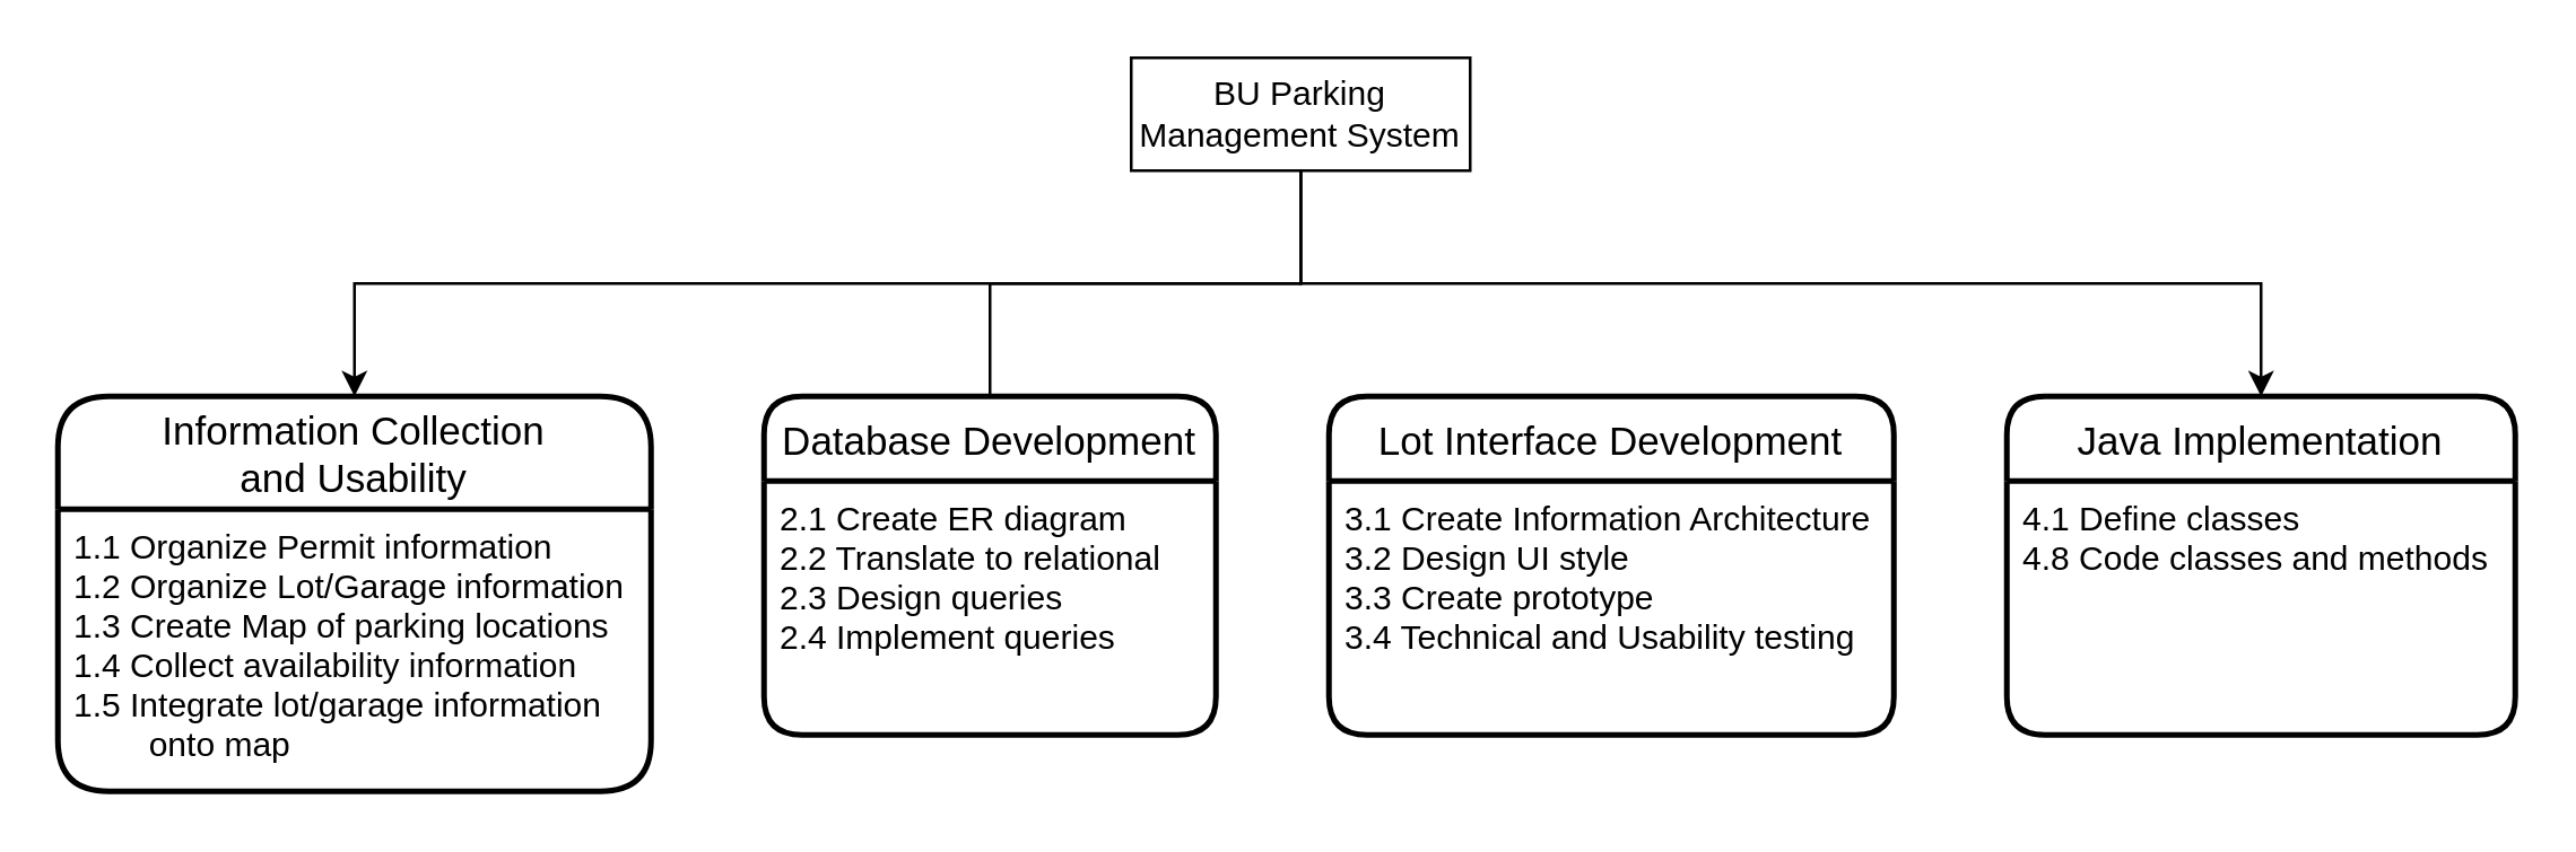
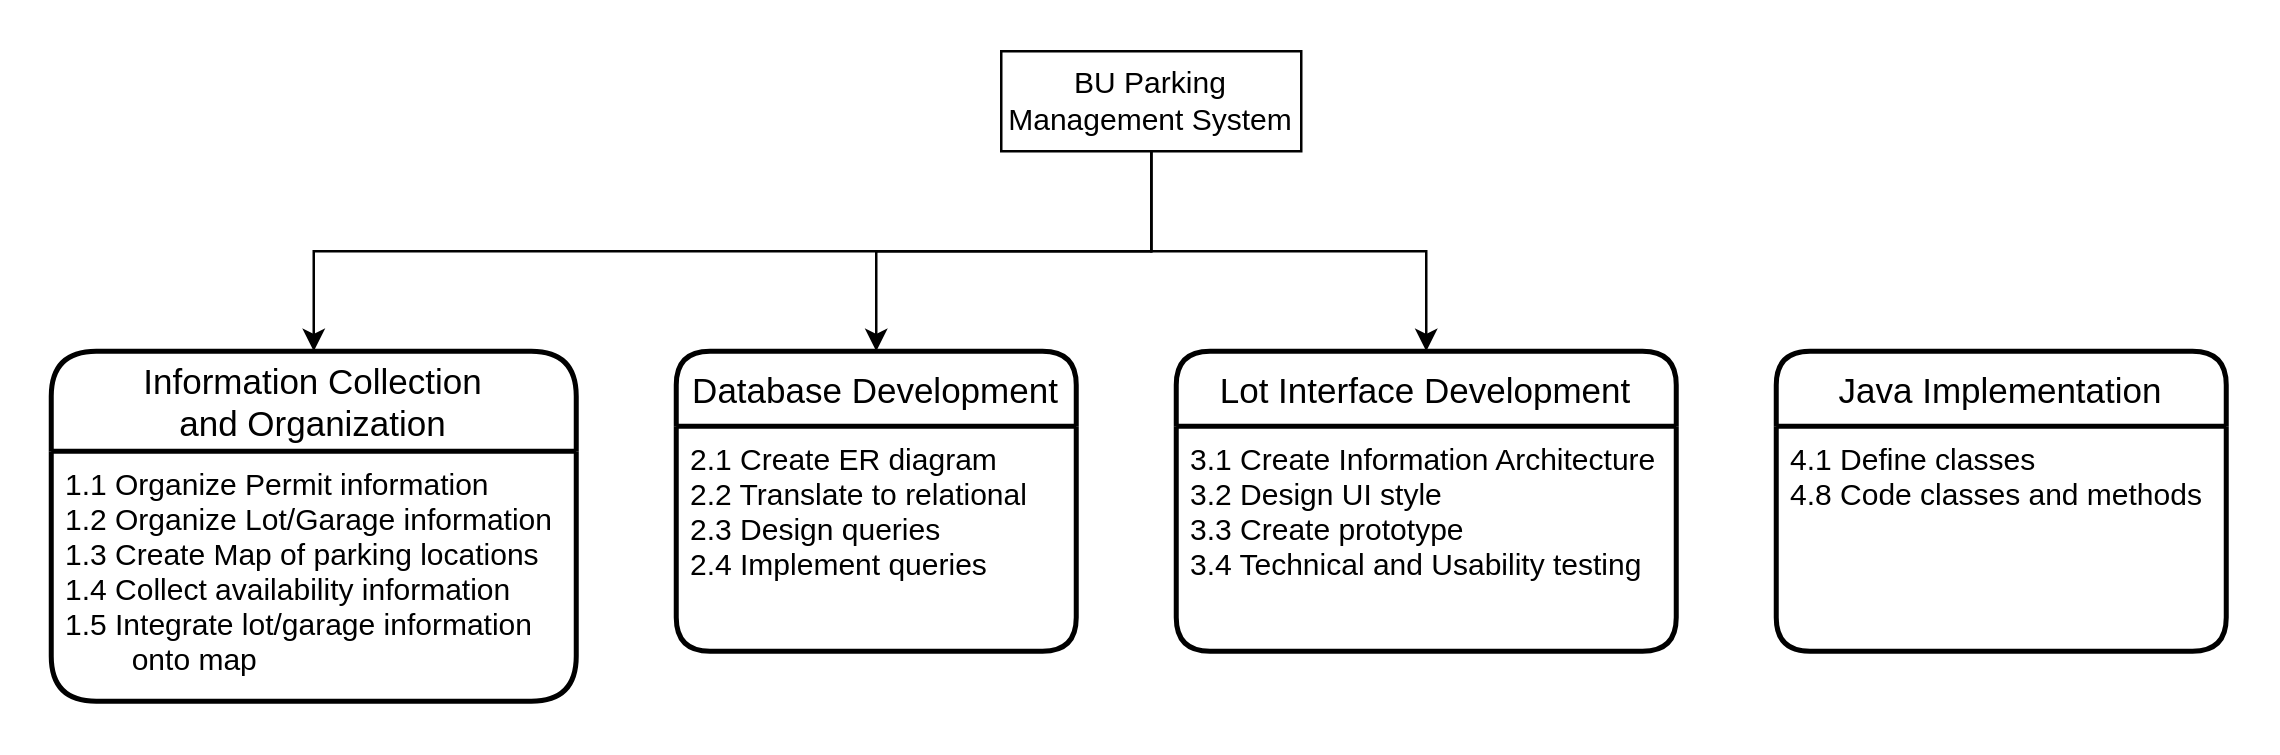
- <mxCell id="5" style="edgeStyle=orthogonalEdgeStyle;rounded=0;orthogonalLoop=1;jettySize=auto;html=1;exitX=0.5;exitY=1;exitDx=0;exitDy=0;" edge="1" parent="1" source="6" target="13"><mxGeometry relative="1" as="geometry" /></mxCell>
+ <mxCell id="4" style="edgeStyle=orthogonalEdgeStyle;rounded=0;orthogonalLoop=1;jettySize=auto;html=1;exitX=0.5;exitY=1;exitDx=0;exitDy=0;" edge="1" parent="1" source="6" target="9"><mxGeometry relative="1" as="geometry" /></mxCell>
- <mxCell id="3" style="edgeStyle=orthogonalEdgeStyle;rounded=0;orthogonalLoop=1;jettySize=auto;html=1;exitX=0.5;exitY=1;exitDx=0;exitDy=0;endArrow=none;" edge="1" parent="1" source="6" target="7"><mxGeometry relative="1" as="geometry" /></mxCell>
+ <mxCell id="3" style="edgeStyle=orthogonalEdgeStyle;rounded=0;orthogonalLoop=1;jettySize=auto;html=1;exitX=0.5;exitY=1;exitDx=0;exitDy=0;" edge="1" parent="1" source="6" target="7"><mxGeometry relative="1" as="geometry" /></mxCell>
- <mxCell id="11" value="Information Collection &#10;and Usability" style="swimlane;childLayout=stackLayout;horizontal=1;startSize=40;horizontalStack=0;rounded=1;fontSize=14;fontStyle=0;strokeWidth=2;resizeParent=0;resizeLast=1;shadow=0;dashed=0;align=center;" vertex="1" parent="1"><mxGeometry x="20" y="140" width="210" height="140" as="geometry" /></mxCell>
+ <mxCell id="11" value="Information Collection &#10;and Organization" style="swimlane;childLayout=stackLayout;horizontal=1;startSize=40;horizontalStack=0;rounded=1;fontSize=14;fontStyle=0;strokeWidth=2;resizeParent=0;resizeLast=1;shadow=0;dashed=0;align=center;" vertex="1" parent="1"><mxGeometry x="20" y="140" width="210" height="140" as="geometry" /></mxCell>
